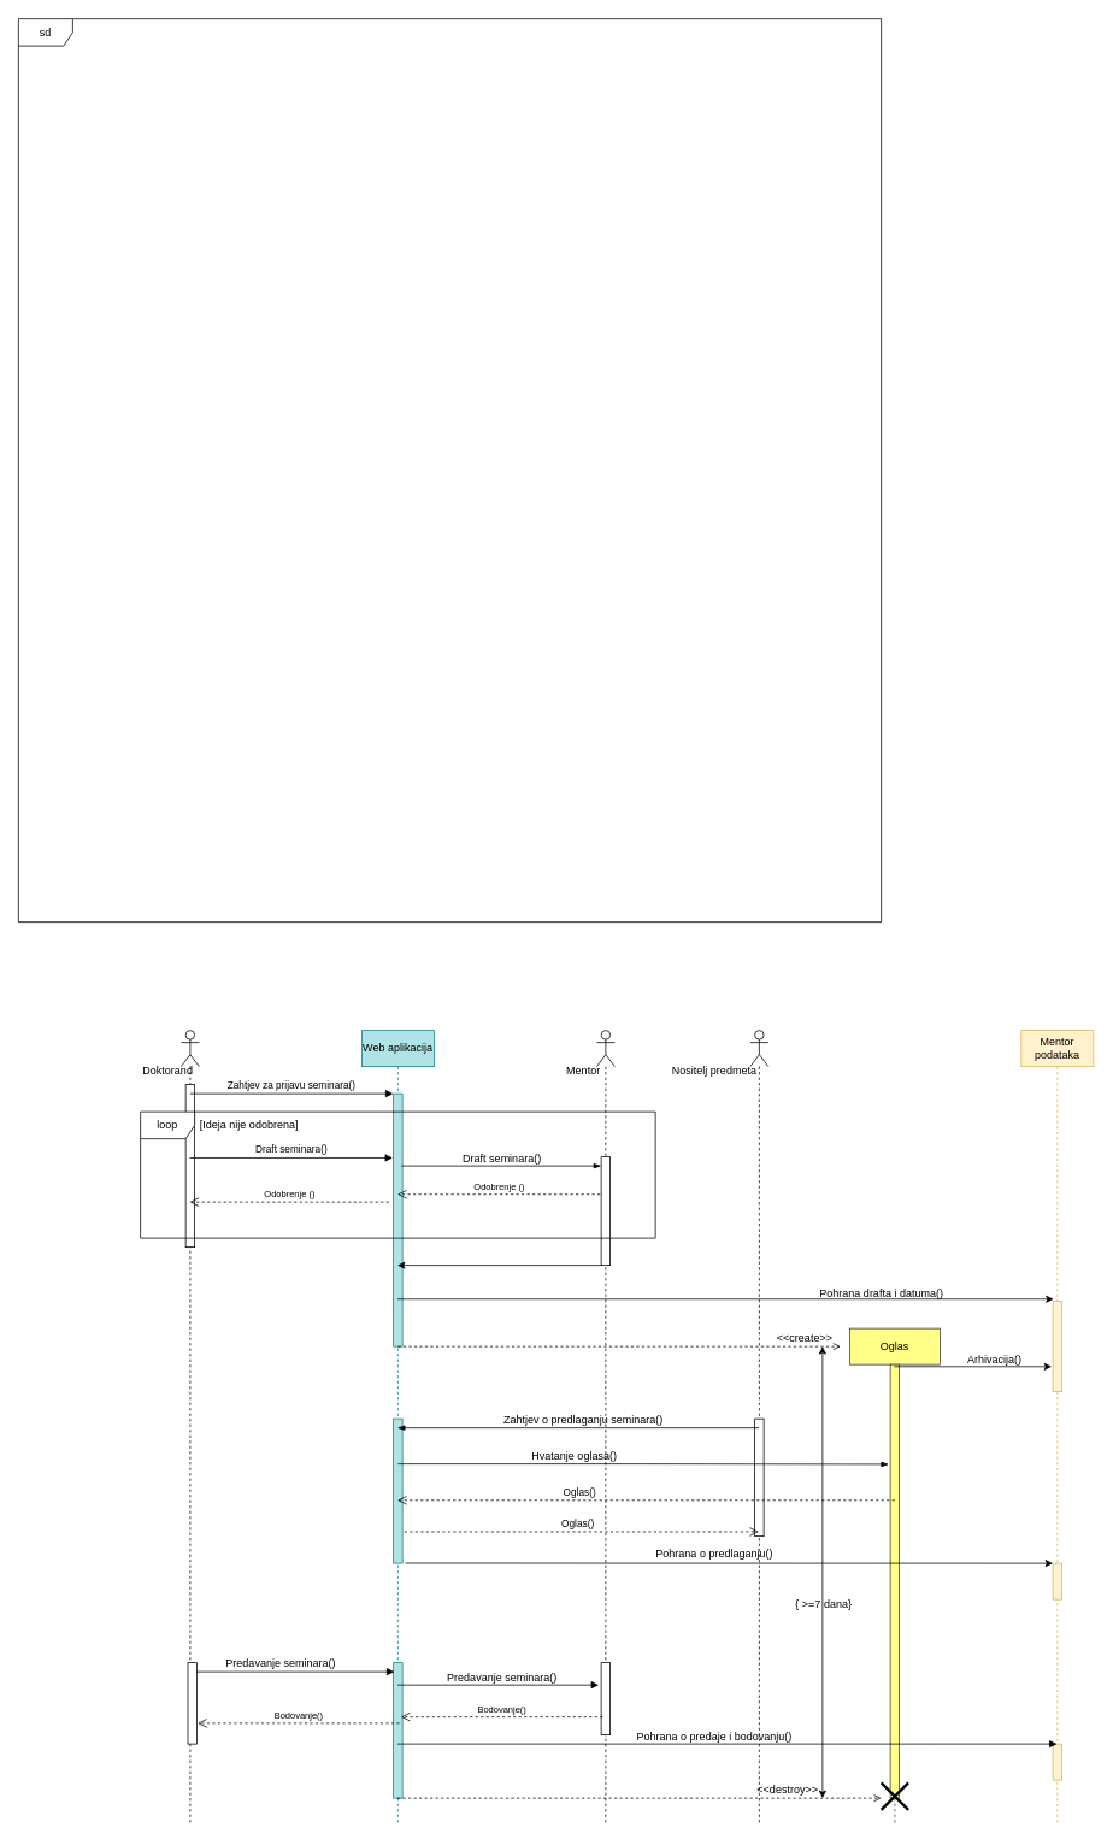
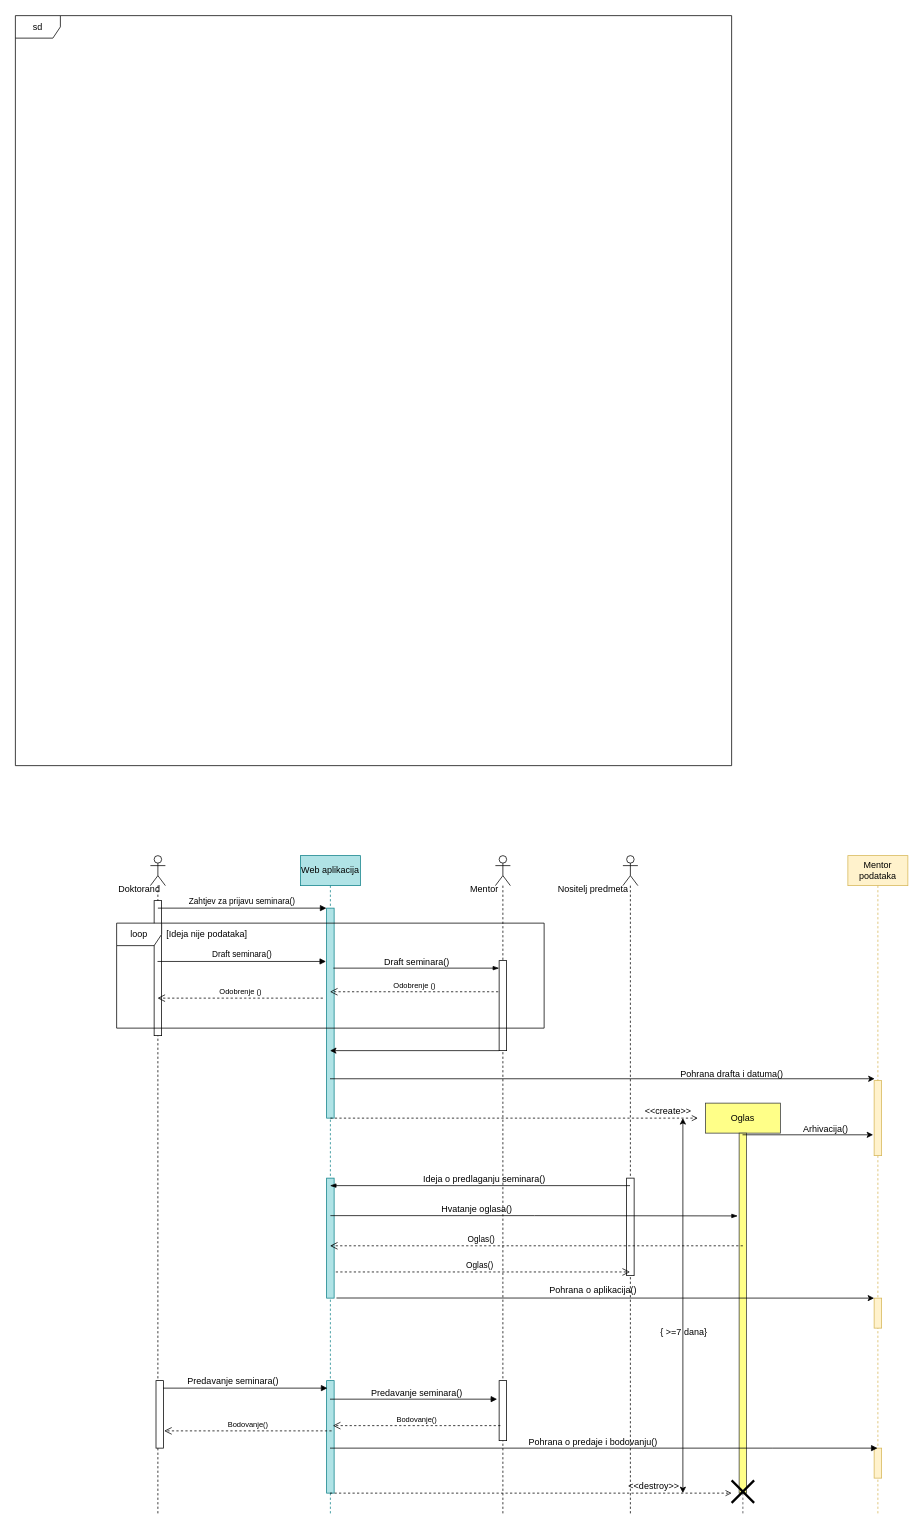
- <mxCell id="25" value="[Ideja nije odobrena]" style="text;html=1;align=center;verticalAlign=middle;resizable=0;points=[];autosize=1;strokeColor=none;fillColor=none;" parent="1" vertex="1"><mxGeometry x="210" y="1230" width="130" height="30" as="geometry" /></mxCell>
+ <mxCell id="25" value="[Ideja nije podataka]" style="text;html=1;align=center;verticalAlign=middle;resizable=0;points=[];autosize=1;strokeColor=none;fillColor=none;" parent="1" vertex="1"><mxGeometry x="210" y="1230" width="130" height="30" as="geometry" /></mxCell>
- <mxCell id="50" value="Zahtjev o predlaganju seminara()" style="text;html=1;align=center;verticalAlign=middle;resizable=0;points=[];autosize=1;strokeColor=none;fillColor=none;" parent="1" vertex="1"><mxGeometry x="545" y="1557" width="200" height="30" as="geometry" /></mxCell>
+ <mxCell id="50" value="Ideja o predlaganju seminara()" style="text;html=1;align=center;verticalAlign=middle;resizable=0;points=[];autosize=1;strokeColor=none;fillColor=none;" parent="1" vertex="1"><mxGeometry x="545" y="1557" width="200" height="30" as="geometry" /></mxCell>
- <mxCell id="48" value="Pohrana o predlaganju()" style="text;html=1;align=center;verticalAlign=middle;resizable=0;points=[];autosize=1;strokeColor=none;fillColor=none;" parent="1" vertex="1"><mxGeometry x="715" y="1705" width="150" height="30" as="geometry" /></mxCell>
+ <mxCell id="48" value="Pohrana o aplikacija()" style="text;html=1;align=center;verticalAlign=middle;resizable=0;points=[];autosize=1;strokeColor=none;fillColor=none;" parent="1" vertex="1"><mxGeometry x="715" y="1705" width="150" height="30" as="geometry" /></mxCell>
